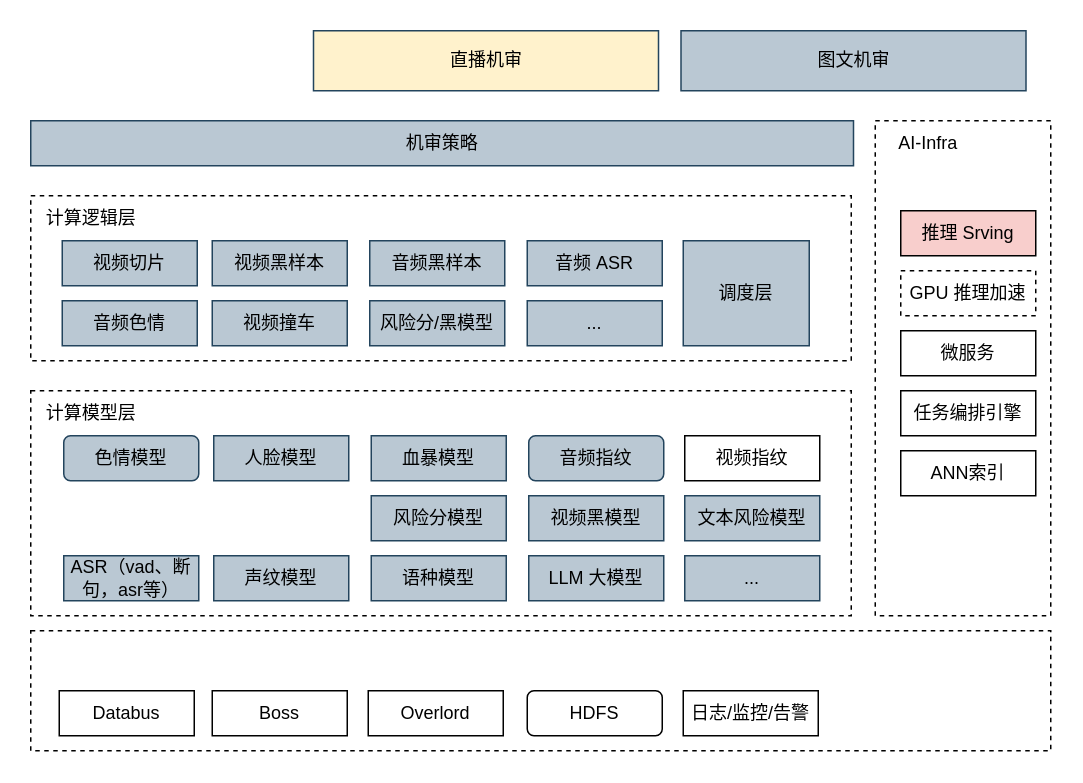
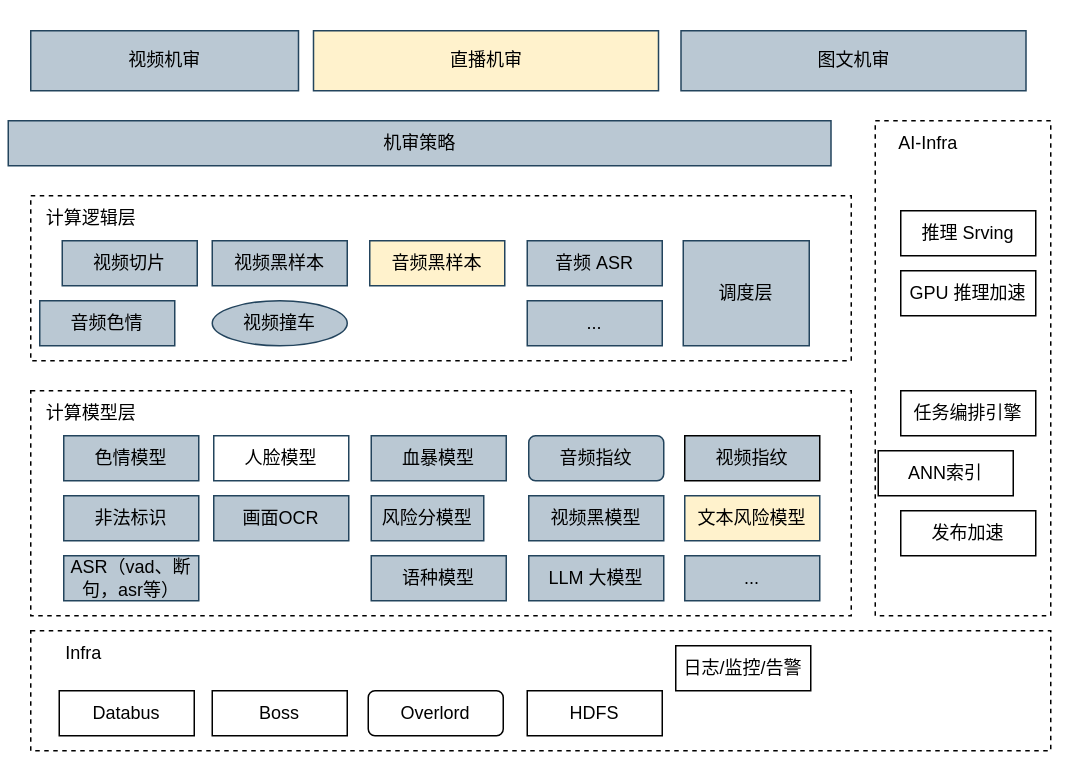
+ <mxCell id="6" value="视频机审" style="rounded=0;whiteSpace=wrap;html=1;fillColor=#bac8d3;strokeColor=#23445d;" vertex="1" parent="1"><mxGeometry x="20" y="20" width="178.5" height="40" as="geometry" /></mxCell>
- <mxCell id="16" value="机审策略" style="rounded=0;whiteSpace=wrap;html=1;fillColor=#bac8d3;strokeColor=#23445d;" vertex="1" parent="1"><mxGeometry x="20" y="80" width="548.5" height="30" as="geometry" /></mxCell>
+ <mxCell id="16" value="机审策略" style="rounded=0;whiteSpace=wrap;html=1;fillColor=#bac8d3;strokeColor=#23445d;" vertex="1" parent="1"><mxGeometry x="5" y="80" width="548.5" height="30" as="geometry" /></mxCell>
- <mxCell id="36" value="推理 Srving" style="rounded=0;whiteSpace=wrap;html=1;fillColor=#f8cecc;" vertex="1" parent="1"><mxGeometry x="600" y="140" width="90" height="30" as="geometry" /></mxCell>
+ <mxCell id="36" value="推理 Srving" style="rounded=0;whiteSpace=wrap;html=1;" vertex="1" parent="1"><mxGeometry x="600" y="140" width="90" height="30" as="geometry" /></mxCell>
- <mxCell id="11" value="音频黑样本" style="rounded=0;whiteSpace=wrap;html=1;fillColor=#bac8d3;strokeColor=#23445d;" vertex="1" parent="1"><mxGeometry x="246" y="160" width="90" height="30" as="geometry" /></mxCell>
+ <mxCell id="11" value="音频黑样本" style="rounded=0;whiteSpace=wrap;html=1;fillColor=#fff2cc;strokeColor=#23445d;" vertex="1" parent="1"><mxGeometry x="246" y="160" width="90" height="30" as="geometry" /></mxCell>
- <mxCell id="34" value="GPU 推理加速" style="rounded=0;whiteSpace=wrap;html=1;dashed=1;" vertex="1" parent="1"><mxGeometry x="600" y="180" width="90" height="30" as="geometry" /></mxCell>
+ <mxCell id="34" value="GPU 推理加速" style="rounded=0;whiteSpace=wrap;html=1;" vertex="1" parent="1"><mxGeometry x="600" y="180" width="90" height="30" as="geometry" /></mxCell>
- <mxCell id="13" value="音频色情" style="rounded=0;whiteSpace=wrap;html=1;fillColor=#bac8d3;strokeColor=#23445d;" vertex="1" parent="1"><mxGeometry x="41" y="200" width="90" height="30" as="geometry" /></mxCell>
+ <mxCell id="13" value="音频色情" style="rounded=0;whiteSpace=wrap;html=1;fillColor=#bac8d3;strokeColor=#23445d;" vertex="1" parent="1"><mxGeometry x="26" y="200" width="90" height="30" as="geometry" /></mxCell>
- <mxCell id="14" value="视频撞车" style="rounded=0;whiteSpace=wrap;html=1;fillColor=#bac8d3;strokeColor=#23445d;" vertex="1" parent="1"><mxGeometry x="141" y="200" width="90" height="30" as="geometry" /></mxCell>
+ <mxCell id="14" value="视频撞车" style="ellipse;whiteSpace=wrap;html=1;fillColor=#bac8d3;strokeColor=#23445d;" vertex="1" parent="1"><mxGeometry x="141" y="200" width="90" height="30" as="geometry" /></mxCell>
- <mxCell id="15" value="风险分/黑模型" style="rounded=0;whiteSpace=wrap;html=1;fillColor=#bac8d3;strokeColor=#23445d;" vertex="1" parent="1"><mxGeometry x="246" y="200" width="90" height="30" as="geometry" /></mxCell>
- <mxCell id="35" value="微服务" style="rounded=0;whiteSpace=wrap;html=1;" vertex="1" parent="1"><mxGeometry x="600" y="220" width="90" height="30" as="geometry" /></mxCell>
- <mxCell id="17" value="色情模型" style="whiteSpace=wrap;html=1;fillColor=#bac8d3;strokeColor=#23445d;rounded=1;" vertex="1" parent="1"><mxGeometry x="42" y="290" width="90" height="30" as="geometry" /></mxCell>
+ <mxCell id="17" value="色情模型" style="rounded=0;whiteSpace=wrap;html=1;fillColor=#bac8d3;strokeColor=#23445d;" vertex="1" parent="1"><mxGeometry x="42" y="290" width="90" height="30" as="geometry" /></mxCell>
- <mxCell id="18" value="人脸模型" style="rounded=0;whiteSpace=wrap;html=1;fillColor=#bac8d3;strokeColor=#23445d;" vertex="1" parent="1"><mxGeometry x="142" y="290" width="90" height="30" as="geometry" /></mxCell>
+ <mxCell id="18" value="人脸模型" style="rounded=0;whiteSpace=wrap;html=1;fillColor=#ffffff;strokeColor=#23445d;" vertex="1" parent="1"><mxGeometry x="142" y="290" width="90" height="30" as="geometry" /></mxCell>
- <mxCell id="21" value="视频指纹" style="rounded=0;whiteSpace=wrap;html=1;" vertex="1" parent="1"><mxGeometry x="456" y="290" width="90" height="30" as="geometry" /></mxCell>
+ <mxCell id="21" value="视频指纹" style="rounded=0;whiteSpace=wrap;html=1;fillColor=#bac8d3;" vertex="1" parent="1"><mxGeometry x="456" y="290" width="90" height="30" as="geometry" /></mxCell>
- <mxCell id="38" value="ANN索引" style="rounded=0;whiteSpace=wrap;html=1;" vertex="1" parent="1"><mxGeometry x="600" y="300" width="90" height="30" as="geometry" /></mxCell>
+ <mxCell id="38" value="ANN索引" style="rounded=0;whiteSpace=wrap;html=1;" vertex="1" parent="1"><mxGeometry x="585" y="300" width="90" height="30" as="geometry" /></mxCell>
+ <mxCell id="22" value="非法标识" style="rounded=0;whiteSpace=wrap;html=1;fillColor=#bac8d3;strokeColor=#23445d;" vertex="1" parent="1"><mxGeometry x="42" y="330" width="90" height="30" as="geometry" /></mxCell>
+ <mxCell id="23" value="画面OCR" style="rounded=0;whiteSpace=wrap;html=1;fillColor=#bac8d3;strokeColor=#23445d;" vertex="1" parent="1"><mxGeometry x="142" y="330" width="90" height="30" as="geometry" /></mxCell>
- <mxCell id="25" value="风险分模型" style="rounded=0;whiteSpace=wrap;html=1;fillColor=#bac8d3;strokeColor=#23445d;" vertex="1" parent="1"><mxGeometry x="247" y="330" width="90" height="30" as="geometry" /></mxCell>
+ <mxCell id="25" value="风险分模型" style="rounded=0;whiteSpace=wrap;html=1;fillColor=#bac8d3;strokeColor=#23445d;" vertex="1" parent="1"><mxGeometry x="247" y="330" width="75" height="30" as="geometry" /></mxCell>
- <mxCell id="27" value="文本风险模型" style="rounded=0;whiteSpace=wrap;html=1;fillColor=#bac8d3;strokeColor=#23445d;" vertex="1" parent="1"><mxGeometry x="456" y="330" width="90" height="30" as="geometry" /></mxCell>
+ <mxCell id="27" value="文本风险模型" style="rounded=0;whiteSpace=wrap;html=1;fillColor=#fff2cc;strokeColor=#23445d;" vertex="1" parent="1"><mxGeometry x="456" y="330" width="90" height="30" as="geometry" /></mxCell>
+ <mxCell id="39" value="发布加速" style="rounded=0;whiteSpace=wrap;html=1;" vertex="1" parent="1"><mxGeometry x="600" y="340" width="90" height="30" as="geometry" /></mxCell>
- <mxCell id="28" value="声纹模型" style="rounded=0;whiteSpace=wrap;html=1;fillColor=#bac8d3;strokeColor=#23445d;" vertex="1" parent="1"><mxGeometry x="142" y="370" width="90" height="30" as="geometry" /></mxCell>
+ <mxCell id="48" value="Infra" style="text;html=1;align=center;verticalAlign=middle;resizable=0;points=[];autosize=1;strokeColor=none;fillColor=none;" vertex="1" parent="1"><mxGeometry x="30" y="420" width="50" height="30" as="geometry" /></mxCell>
- <mxCell id="42" value="Overlord" style="rounded=0;whiteSpace=wrap;html=1;" vertex="1" parent="1"><mxGeometry x="245" y="460" width="90" height="30" as="geometry" /></mxCell>
+ <mxCell id="42" value="Overlord" style="whiteSpace=wrap;html=1;rounded=1;" vertex="1" parent="1"><mxGeometry x="245" y="460" width="90" height="30" as="geometry" /></mxCell>
- <mxCell id="43" value="HDFS" style="whiteSpace=wrap;html=1;rounded=1;" vertex="1" parent="1"><mxGeometry x="351" y="460" width="90" height="30" as="geometry" /></mxCell>
+ <mxCell id="43" value="HDFS" style="rounded=0;whiteSpace=wrap;html=1;" vertex="1" parent="1"><mxGeometry x="351" y="460" width="90" height="30" as="geometry" /></mxCell>
- <mxCell id="44" value="日志/监控/告警" style="rounded=0;whiteSpace=wrap;html=1;" vertex="1" parent="1"><mxGeometry x="455" y="460" width="90" height="30" as="geometry" /></mxCell>
+ <mxCell id="44" value="日志/监控/告警" style="rounded=0;whiteSpace=wrap;html=1;" vertex="1" parent="1"><mxGeometry x="450" y="430" width="90" height="30" as="geometry" /></mxCell>
